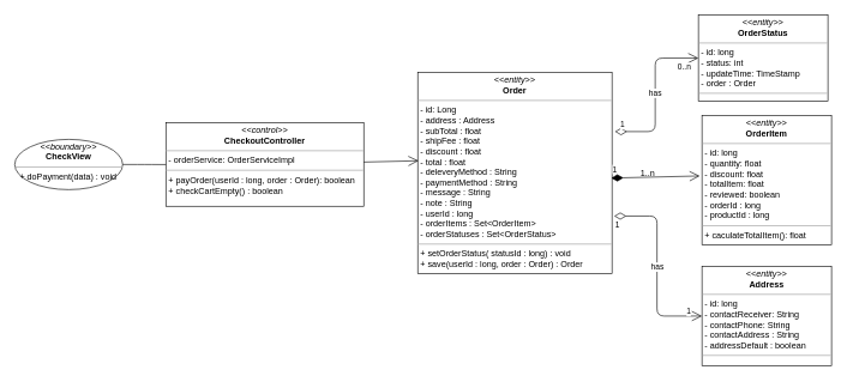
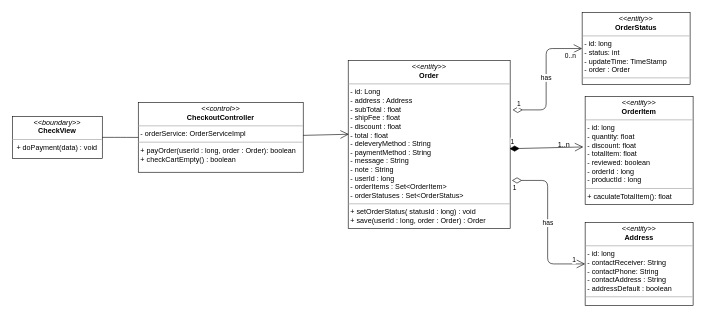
- <mxCell id="2" value="&lt;p style=&quot;margin: 0px ; margin-top: 4px ; text-align: center&quot;&gt;&lt;i&gt;&amp;lt;&amp;lt;boundary&amp;gt;&amp;gt;&lt;/i&gt;&lt;br&gt;&lt;b&gt;CheckView&lt;/b&gt;&lt;/p&gt;&lt;hr size=&quot;1&quot;&gt;&lt;p style=&quot;margin: 0px ; margin-left: 4px&quot;&gt;&lt;span&gt;&amp;nbsp;&lt;/span&gt;&lt;span&gt;+ doPayment(data) : void&lt;/span&gt;&lt;/p&gt;" style="ellipse;verticalAlign=top;align=left;overflow=fill;fontSize=12;fontFamily=Helvetica;html=1;" parent="1" vertex="1"><mxGeometry x="20" y="193.12" width="150" height="70" as="geometry" /></mxCell>
+ <mxCell id="2" value="&lt;p style=&quot;margin: 0px ; margin-top: 4px ; text-align: center&quot;&gt;&lt;i&gt;&amp;lt;&amp;lt;boundary&amp;gt;&amp;gt;&lt;/i&gt;&lt;br&gt;&lt;b&gt;CheckView&lt;/b&gt;&lt;/p&gt;&lt;hr size=&quot;1&quot;&gt;&lt;p style=&quot;margin: 0px ; margin-left: 4px&quot;&gt;&lt;span&gt;&amp;nbsp;&lt;/span&gt;&lt;span&gt;+ doPayment(data) : void&lt;/span&gt;&lt;/p&gt;" style="verticalAlign=top;align=left;overflow=fill;fontSize=12;fontFamily=Helvetica;html=1;" parent="1" vertex="1"><mxGeometry x="20" y="193.12" width="150" height="70" as="geometry" /></mxCell>
- <mxCell id="17" value="1..n" style="text;html=1;strokeColor=none;fillColor=none;align=center;verticalAlign=middle;whiteSpace=wrap;rounded=0;" vertex="1" parent="1"><mxGeometry x="880" y="230" width="40" height="20" as="geometry" /></mxCell>
+ <mxCell id="17" value="1..n" style="text;html=1;strokeColor=none;fillColor=none;align=center;verticalAlign=middle;whiteSpace=wrap;rounded=0;" vertex="1" parent="1"><mxGeometry x="920" y="230" width="40" height="20" as="geometry" /></mxCell>
